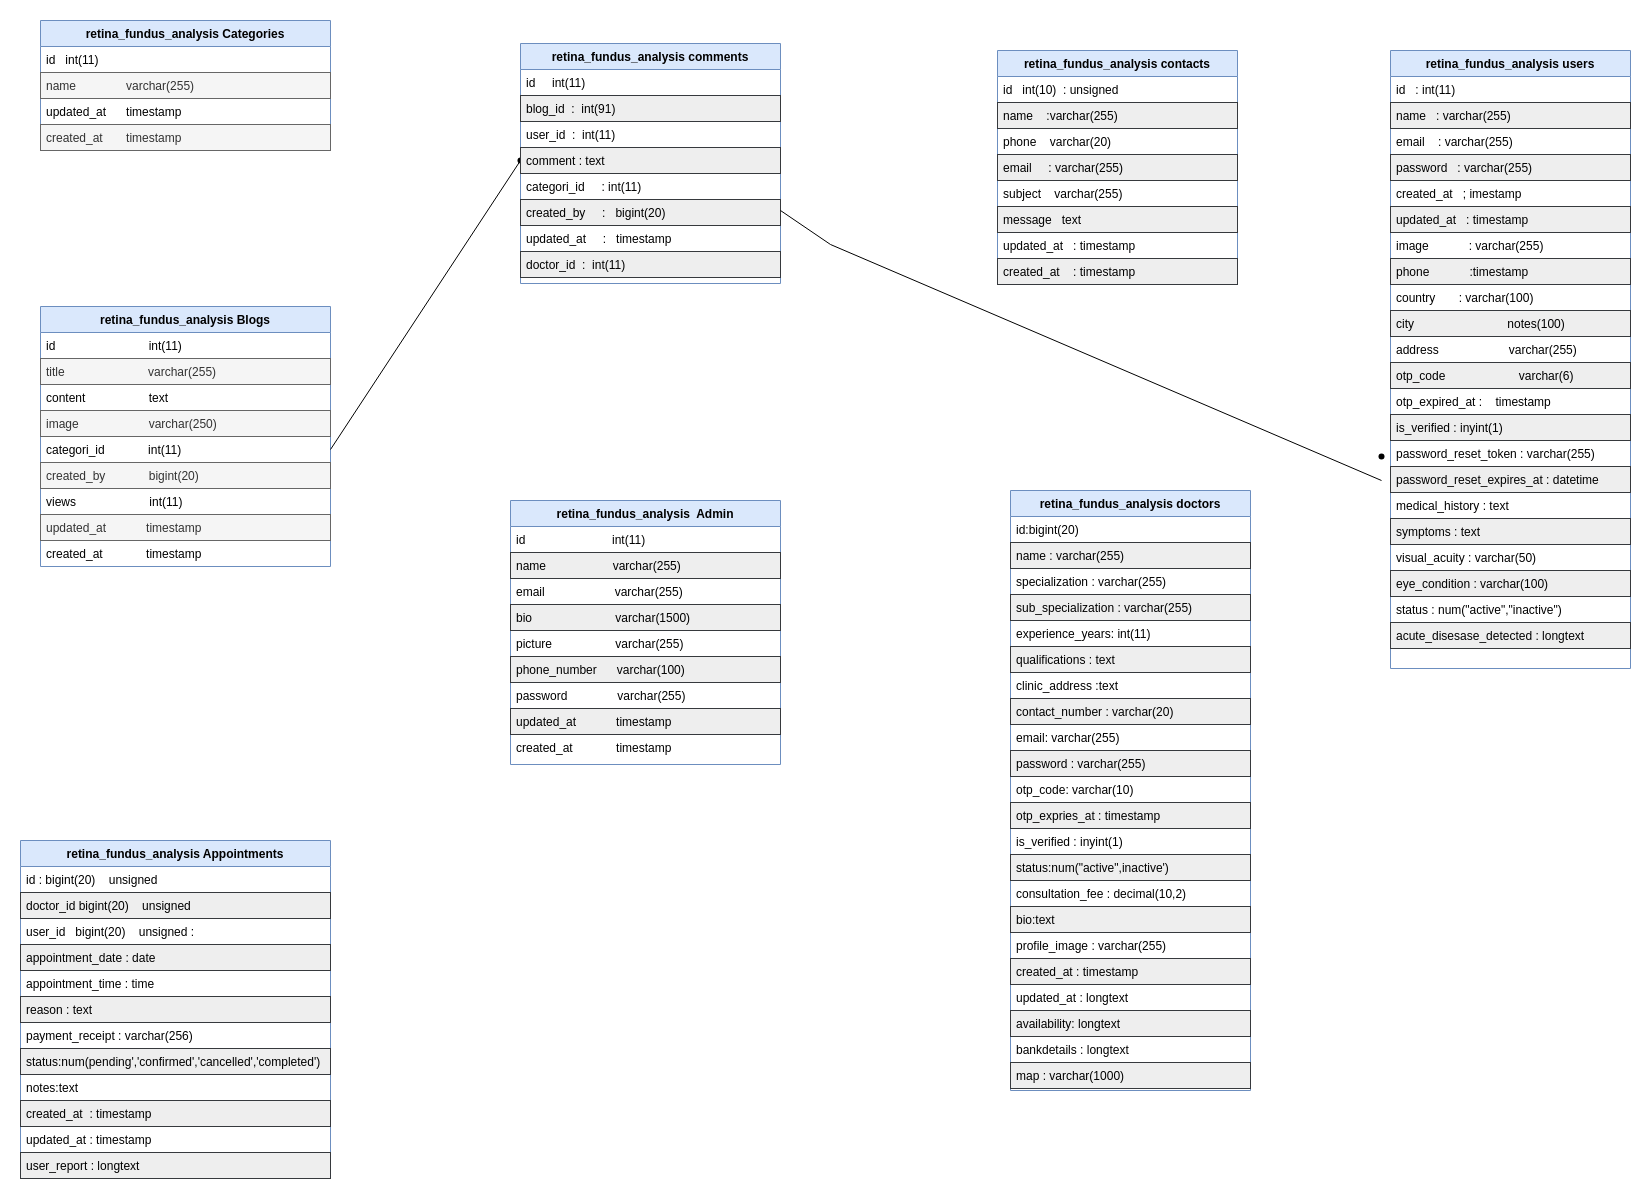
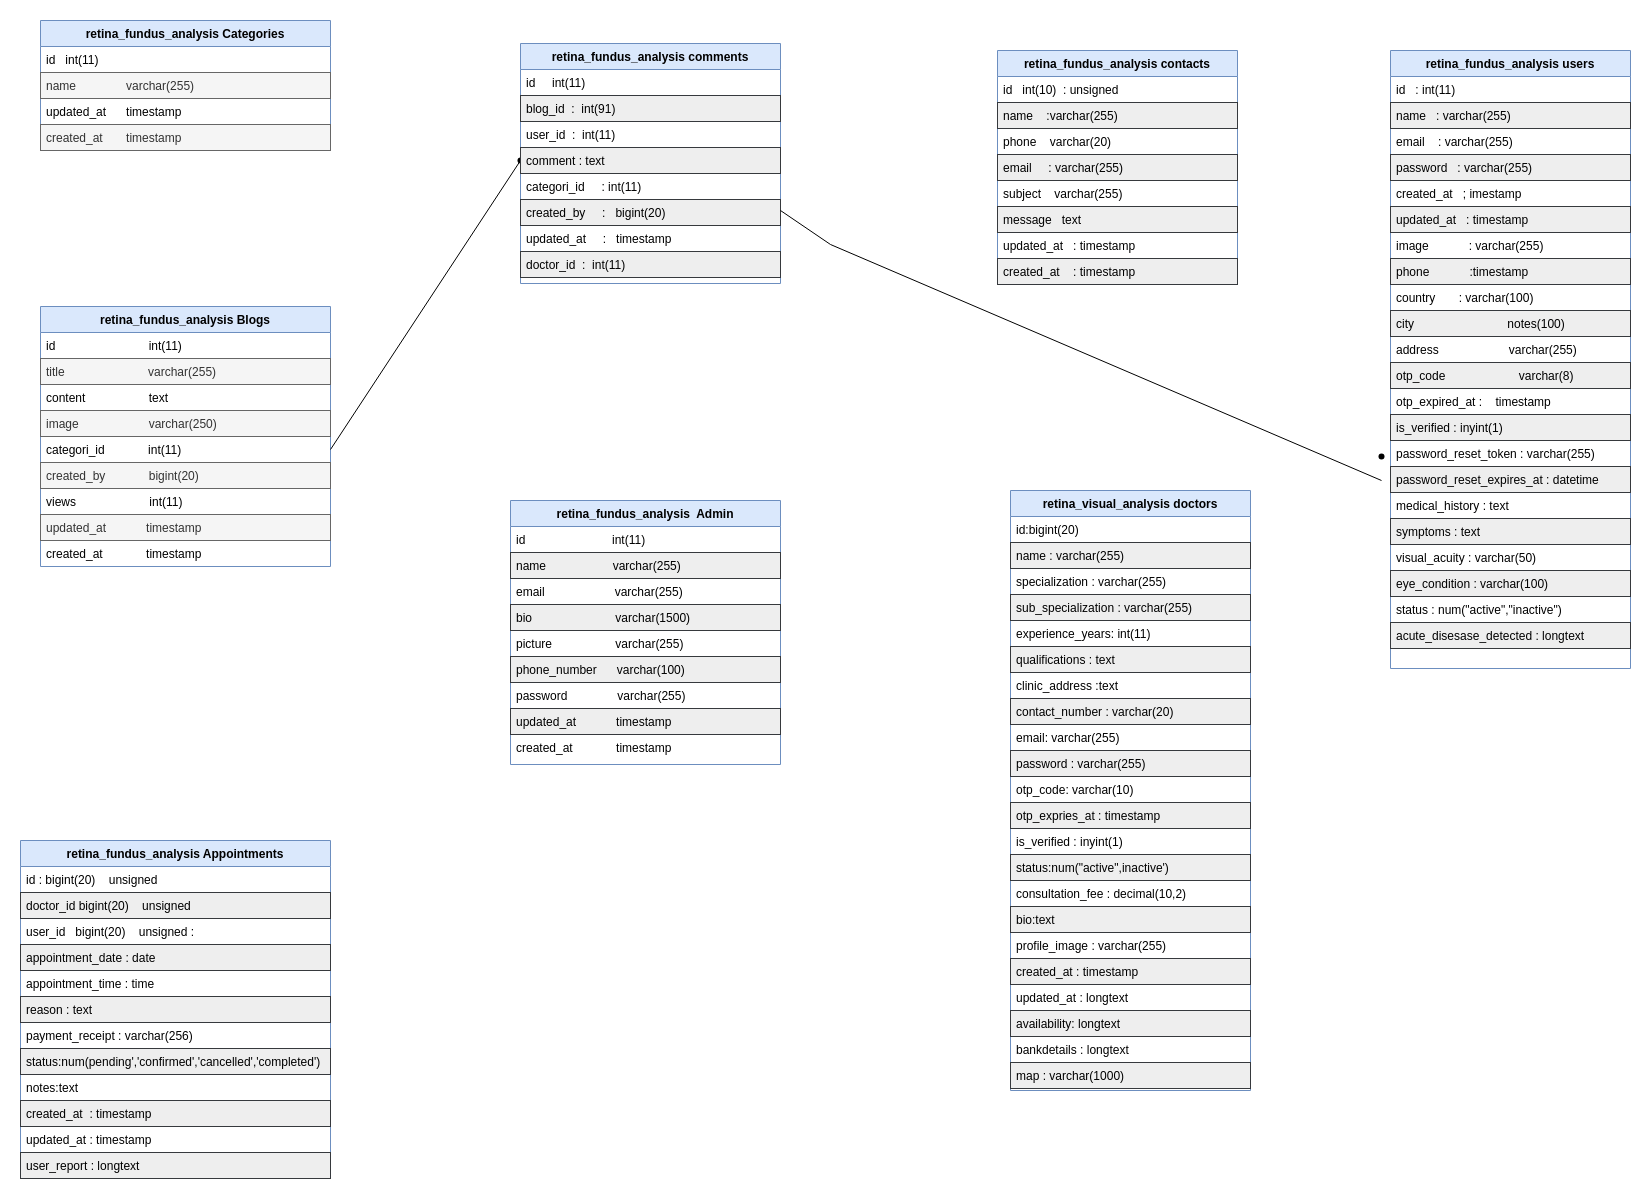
- <mxCell id="96" value="otp_code                      varchar(6)" style="text;align=left;verticalAlign=top;spacingLeft=4;spacingRight=4;overflow=hidden;rotatable=0;points=[[0,0.5],[1,0.5]];portConstraint=eastwest;rounded=0;shadow=0;html=0;fillColor=#eeeeee;strokeColor=#36393d;" parent="84" vertex="1"><mxGeometry y="312" width="240" height="26" as="geometry" /></mxCell>
+ <mxCell id="96" value="otp_code                      varchar(8)" style="text;align=left;verticalAlign=top;spacingLeft=4;spacingRight=4;overflow=hidden;rotatable=0;points=[[0,0.5],[1,0.5]];portConstraint=eastwest;rounded=0;shadow=0;html=0;fillColor=#eeeeee;strokeColor=#36393d;" parent="84" vertex="1"><mxGeometry y="312" width="240" height="26" as="geometry" /></mxCell>
- <mxCell id="42" value="retina_fundus_analysis doctors" style="swimlane;fontStyle=1;align=center;verticalAlign=top;childLayout=stackLayout;horizontal=1;startSize=26;horizontalStack=0;resizeParent=1;resizeLast=0;collapsible=1;marginBottom=0;rounded=0;shadow=0;strokeWidth=1;fillColor=#dae8fc;strokeColor=#6c8ebf;" parent="1" vertex="1"><mxGeometry x="1010" y="490" width="240" height="600" as="geometry"><mxRectangle x="230" y="140" width="160" height="26" as="alternateBounds" /></mxGeometry></mxCell>
+ <mxCell id="42" value="retina_visual_analysis doctors" style="swimlane;fontStyle=1;align=center;verticalAlign=top;childLayout=stackLayout;horizontal=1;startSize=26;horizontalStack=0;resizeParent=1;resizeLast=0;collapsible=1;marginBottom=0;rounded=0;shadow=0;strokeWidth=1;fillColor=#dae8fc;strokeColor=#6c8ebf;" parent="1" vertex="1"><mxGeometry x="1010" y="490" width="240" height="600" as="geometry"><mxRectangle x="230" y="140" width="160" height="26" as="alternateBounds" /></mxGeometry></mxCell>
